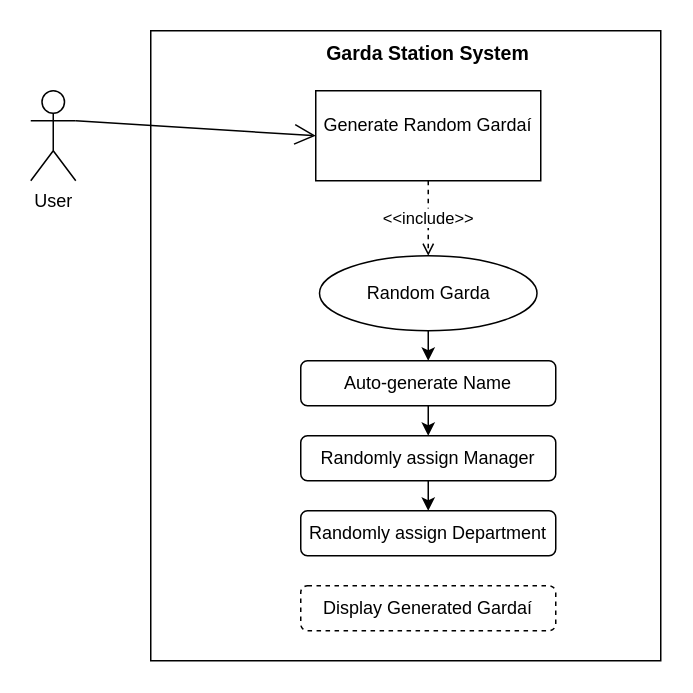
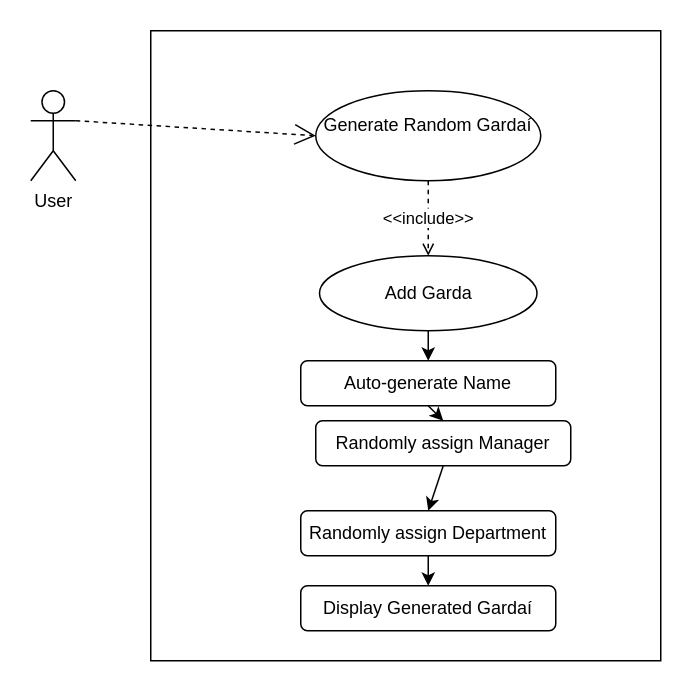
- <mxCell id="3" value="&lt;h3&gt;&lt;font style=&quot;font-size: 13px;&quot;&gt;Garda Station System&lt;/font&gt;&lt;/h3&gt;" style="text;html=1;align=center;verticalAlign=middle;whiteSpace=wrap;rounded=0;" parent="1" vertex="1"><mxGeometry x="190" y="20" width="190" height="30" as="geometry" /></mxCell>
- <mxCell id="6" value="" style="endArrow=open;endFill=1;endSize=12;html=1;rounded=0;exitX=1;exitY=0.333;exitDx=0;exitDy=0;exitPerimeter=0;entryX=0;entryY=0.5;entryDx=0;entryDy=0;" parent="1" source="4" target="5" edge="1"><mxGeometry width="160" relative="1" as="geometry"><mxPoint x="220" y="220" as="sourcePoint" /><mxPoint x="380" y="220" as="targetPoint" /></mxGeometry></mxCell>
+ <mxCell id="6" value="" style="endArrow=open;endFill=1;endSize=12;html=1;rounded=0;exitX=1;exitY=0.333;exitDx=0;exitDy=0;exitPerimeter=0;entryX=0;entryY=0.5;entryDx=0;entryDy=0;dashed=1;" parent="1" source="4" target="5" edge="1"><mxGeometry width="160" relative="1" as="geometry"><mxPoint x="220" y="220" as="sourcePoint" /><mxPoint x="380" y="220" as="targetPoint" /></mxGeometry></mxCell>
- <mxCell id="5" value="&lt;div&gt;Generate Random Gardaí&lt;/div&gt;&lt;div&gt;&lt;br&gt;&lt;/div&gt;" style="whiteSpace=wrap;html=1;align=center;rounded=0;" parent="1" vertex="1"><mxGeometry x="210" y="60" width="150" height="60" as="geometry" /></mxCell>
+ <mxCell id="5" value="&lt;div&gt;Generate Random Gardaí&lt;/div&gt;&lt;div&gt;&lt;br&gt;&lt;/div&gt;" style="ellipse;whiteSpace=wrap;html=1;align=center;" parent="1" vertex="1"><mxGeometry x="210" y="60" width="150" height="60" as="geometry" /></mxCell>
- <mxCell id="7" value="&lt;div&gt;Random Garda&lt;/div&gt;" style="ellipse;whiteSpace=wrap;html=1;" parent="1" vertex="1"><mxGeometry x="212.5" y="170" width="145" height="50" as="geometry" /></mxCell>
+ <mxCell id="7" value="&lt;div&gt;Add Garda&lt;/div&gt;" style="ellipse;whiteSpace=wrap;html=1;" parent="1" vertex="1"><mxGeometry x="212.5" y="170" width="145" height="50" as="geometry" /></mxCell>
- <mxCell id="10" value="Randomly assign Manager" style="rounded=1;whiteSpace=wrap;html=1;" parent="1" vertex="1"><mxGeometry x="200" y="290" width="170" height="30" as="geometry" /></mxCell>
+ <mxCell id="10" value="Randomly assign Manager" style="rounded=1;whiteSpace=wrap;html=1;" parent="1" vertex="1"><mxGeometry x="210" y="280" width="170" height="30" as="geometry" /></mxCell>
+ <mxCell id="16" value="" style="endArrow=classic;html=1;rounded=0;entryX=0.5;entryY=0;entryDx=0;entryDy=0;exitX=0.5;exitY=1;exitDx=0;exitDy=0;" parent="1" source="11" target="12" edge="1"><mxGeometry width="50" height="50" relative="1" as="geometry"><mxPoint x="305" y="290" as="sourcePoint" /><mxPoint x="305" y="310" as="targetPoint" /></mxGeometry></mxCell>
- <mxCell id="12" value="Display Generated Gardaí" style="rounded=1;whiteSpace=wrap;html=1;dashed=1;" parent="1" vertex="1"><mxGeometry x="200" y="390" width="170" height="30" as="geometry" /></mxCell>
+ <mxCell id="12" value="Display Generated Gardaí" style="rounded=1;whiteSpace=wrap;html=1;" parent="1" vertex="1"><mxGeometry x="200" y="390" width="170" height="30" as="geometry" /></mxCell>
